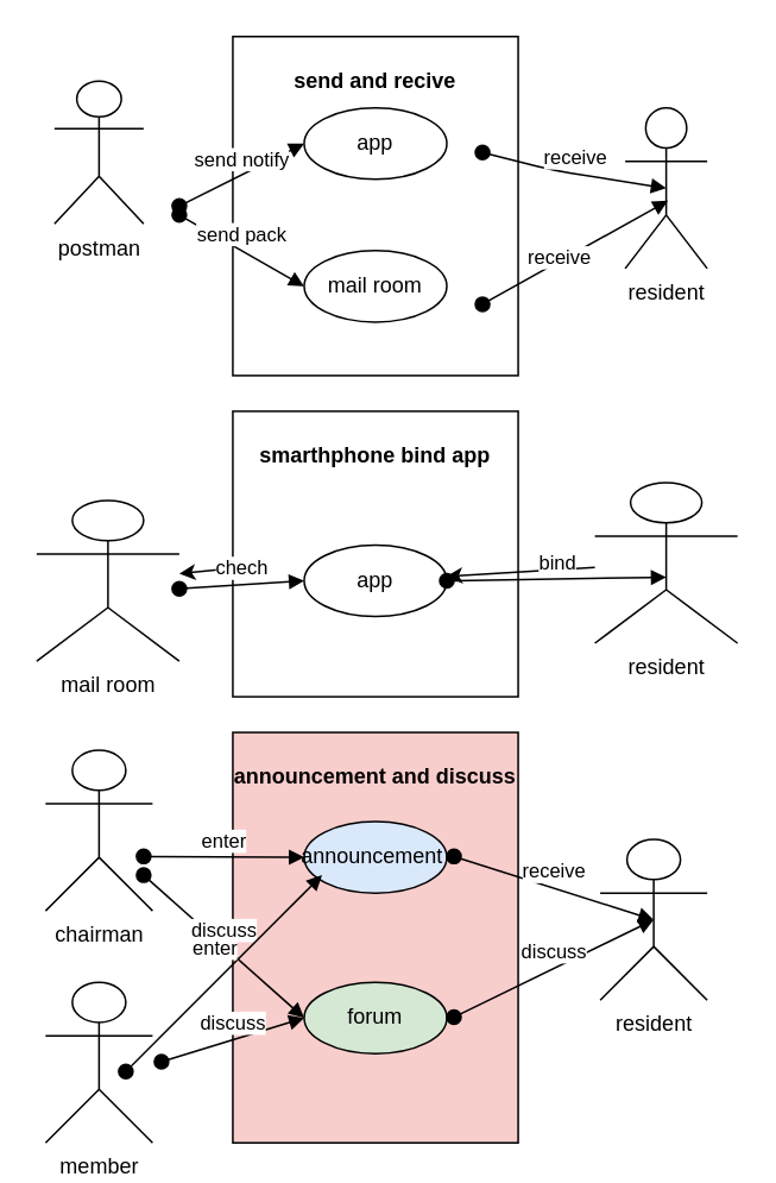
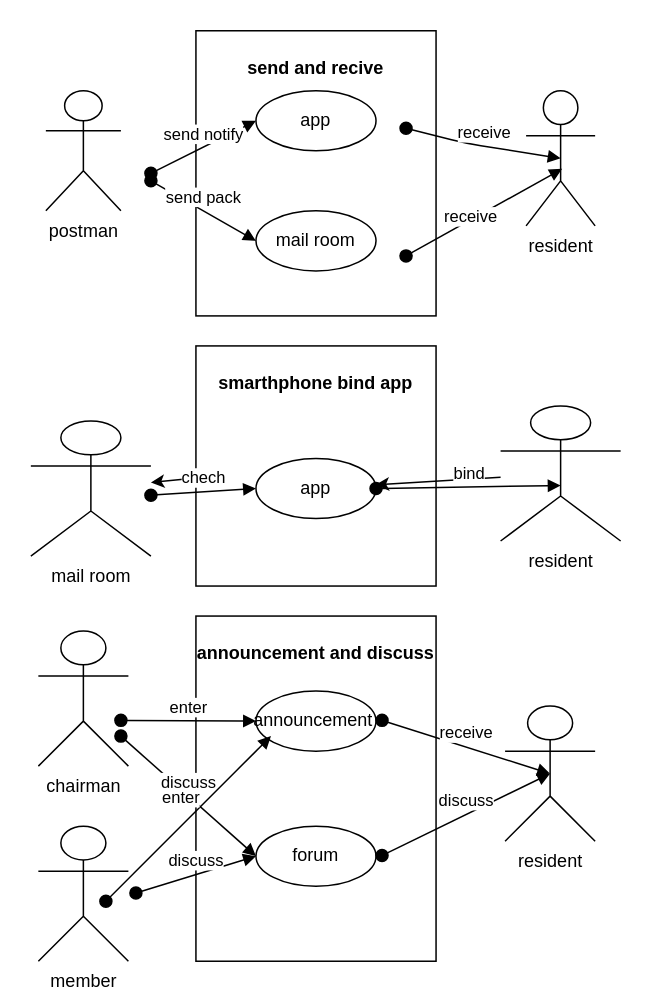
- <mxCell id="3" value="postman" style="shape=umlActor;verticalLabelPosition=bottom;verticalAlign=top;html=1;" vertex="1" parent="1"><mxGeometry x="30" y="45" width="50" height="80" as="geometry" /></mxCell>
+ <mxCell id="3" value="postman" style="shape=umlActor;verticalLabelPosition=bottom;verticalAlign=top;html=1;" vertex="1" parent="1"><mxGeometry x="30" y="60" width="50" height="80" as="geometry" /></mxCell>
- <mxCell id="23" value="announcement&amp;nbsp;" style="ellipse;whiteSpace=wrap;html=1;fillColor=#dae8fc;" vertex="1" parent="1"><mxGeometry x="170" y="460" width="80" height="40" as="geometry" /></mxCell>
+ <mxCell id="23" value="announcement&amp;nbsp;" style="ellipse;whiteSpace=wrap;html=1;" vertex="1" parent="1"><mxGeometry x="170" y="460" width="80" height="40" as="geometry" /></mxCell>
- <mxCell id="19" value="&lt;p style=&quot;margin:0px;margin-top:4px;text-align:center;&quot;&gt;&lt;br&gt;&lt;b&gt;announcement and discuss&lt;/b&gt;&lt;/p&gt;" style="verticalAlign=top;align=left;overflow=fill;fontSize=12;fontFamily=Helvetica;html=1;fillColor=#f8cecc;" vertex="1" parent="1"><mxGeometry x="130" y="410" width="160" height="230" as="geometry" /></mxCell>
+ <mxCell id="19" value="&lt;p style=&quot;margin:0px;margin-top:4px;text-align:center;&quot;&gt;&lt;br&gt;&lt;b&gt;announcement and discuss&lt;/b&gt;&lt;/p&gt;" style="verticalAlign=top;align=left;overflow=fill;fontSize=12;fontFamily=Helvetica;html=1;" vertex="1" parent="1"><mxGeometry x="130" y="410" width="160" height="230" as="geometry" /></mxCell>
- <mxCell id="24" value="forum" style="ellipse;whiteSpace=wrap;html=1;fillColor=#d5e8d4;" vertex="1" parent="1"><mxGeometry x="170" y="550" width="80" height="40" as="geometry" /></mxCell>
+ <mxCell id="24" value="forum" style="ellipse;whiteSpace=wrap;html=1;" vertex="1" parent="1"><mxGeometry x="170" y="550" width="80" height="40" as="geometry" /></mxCell>
